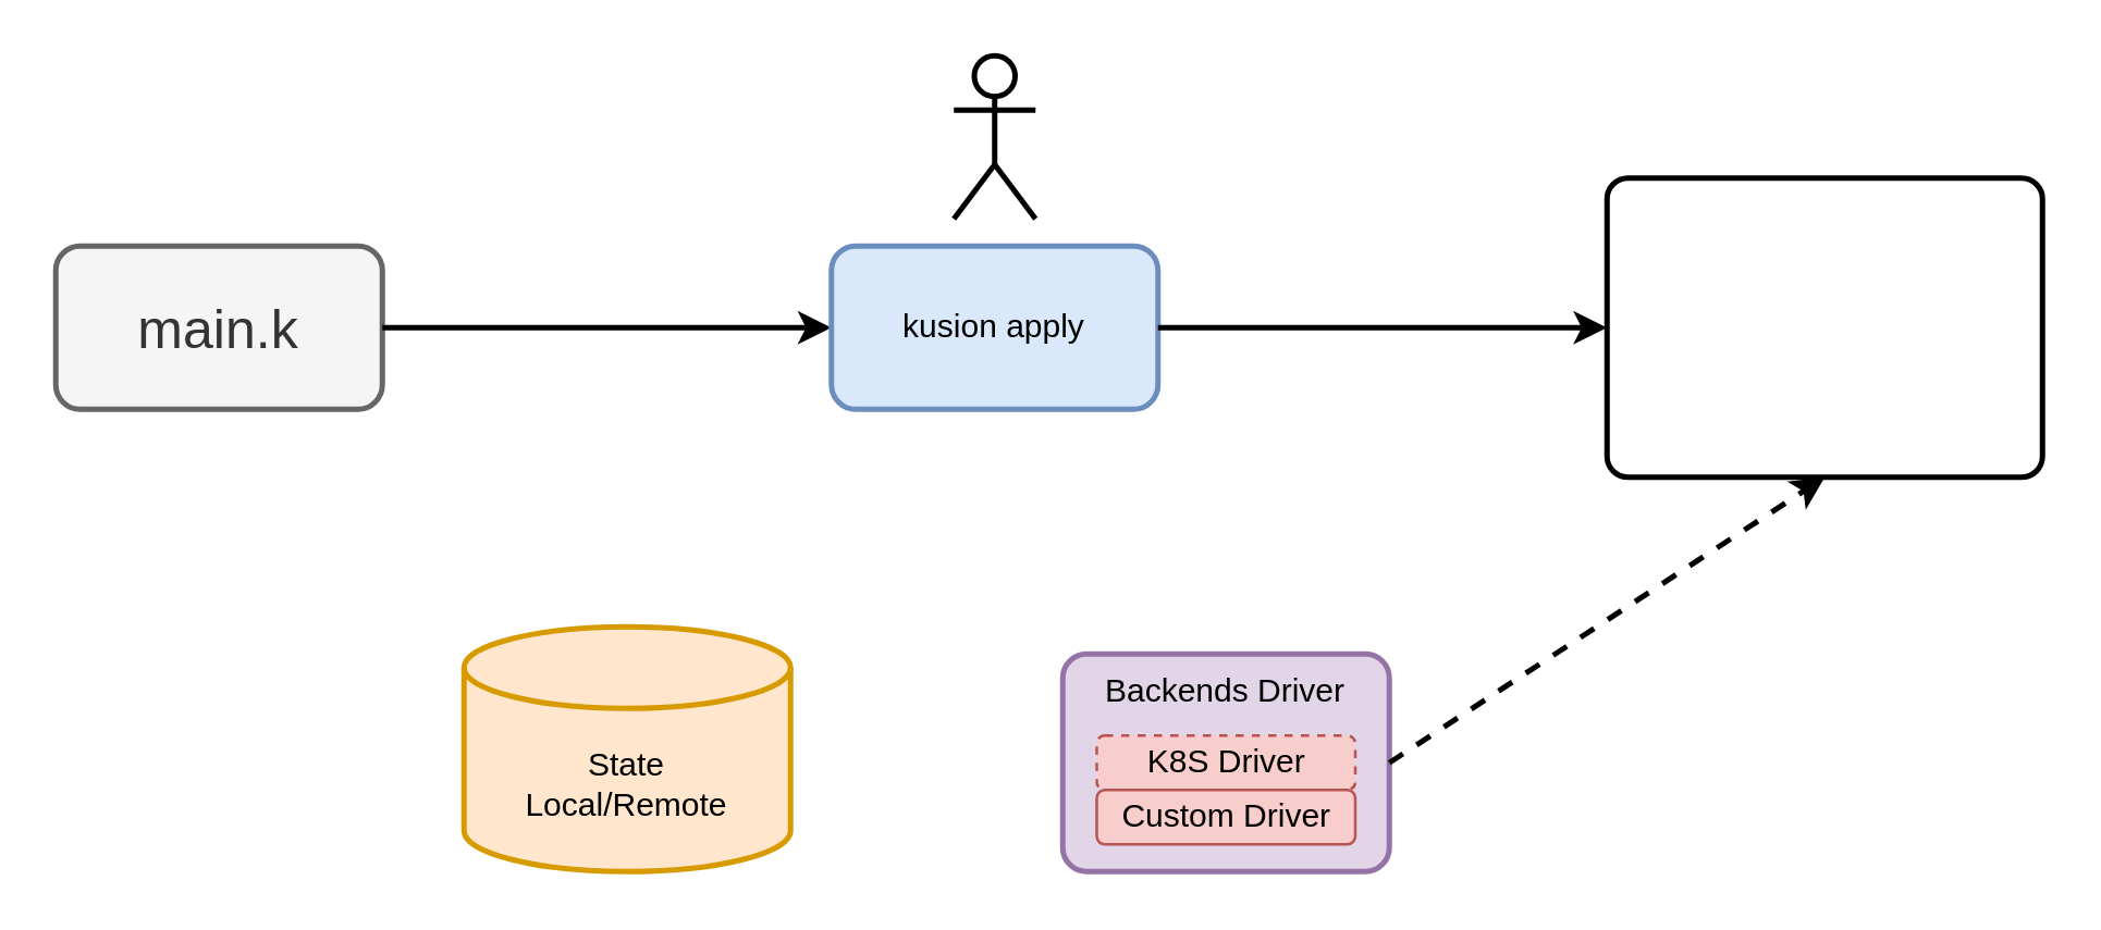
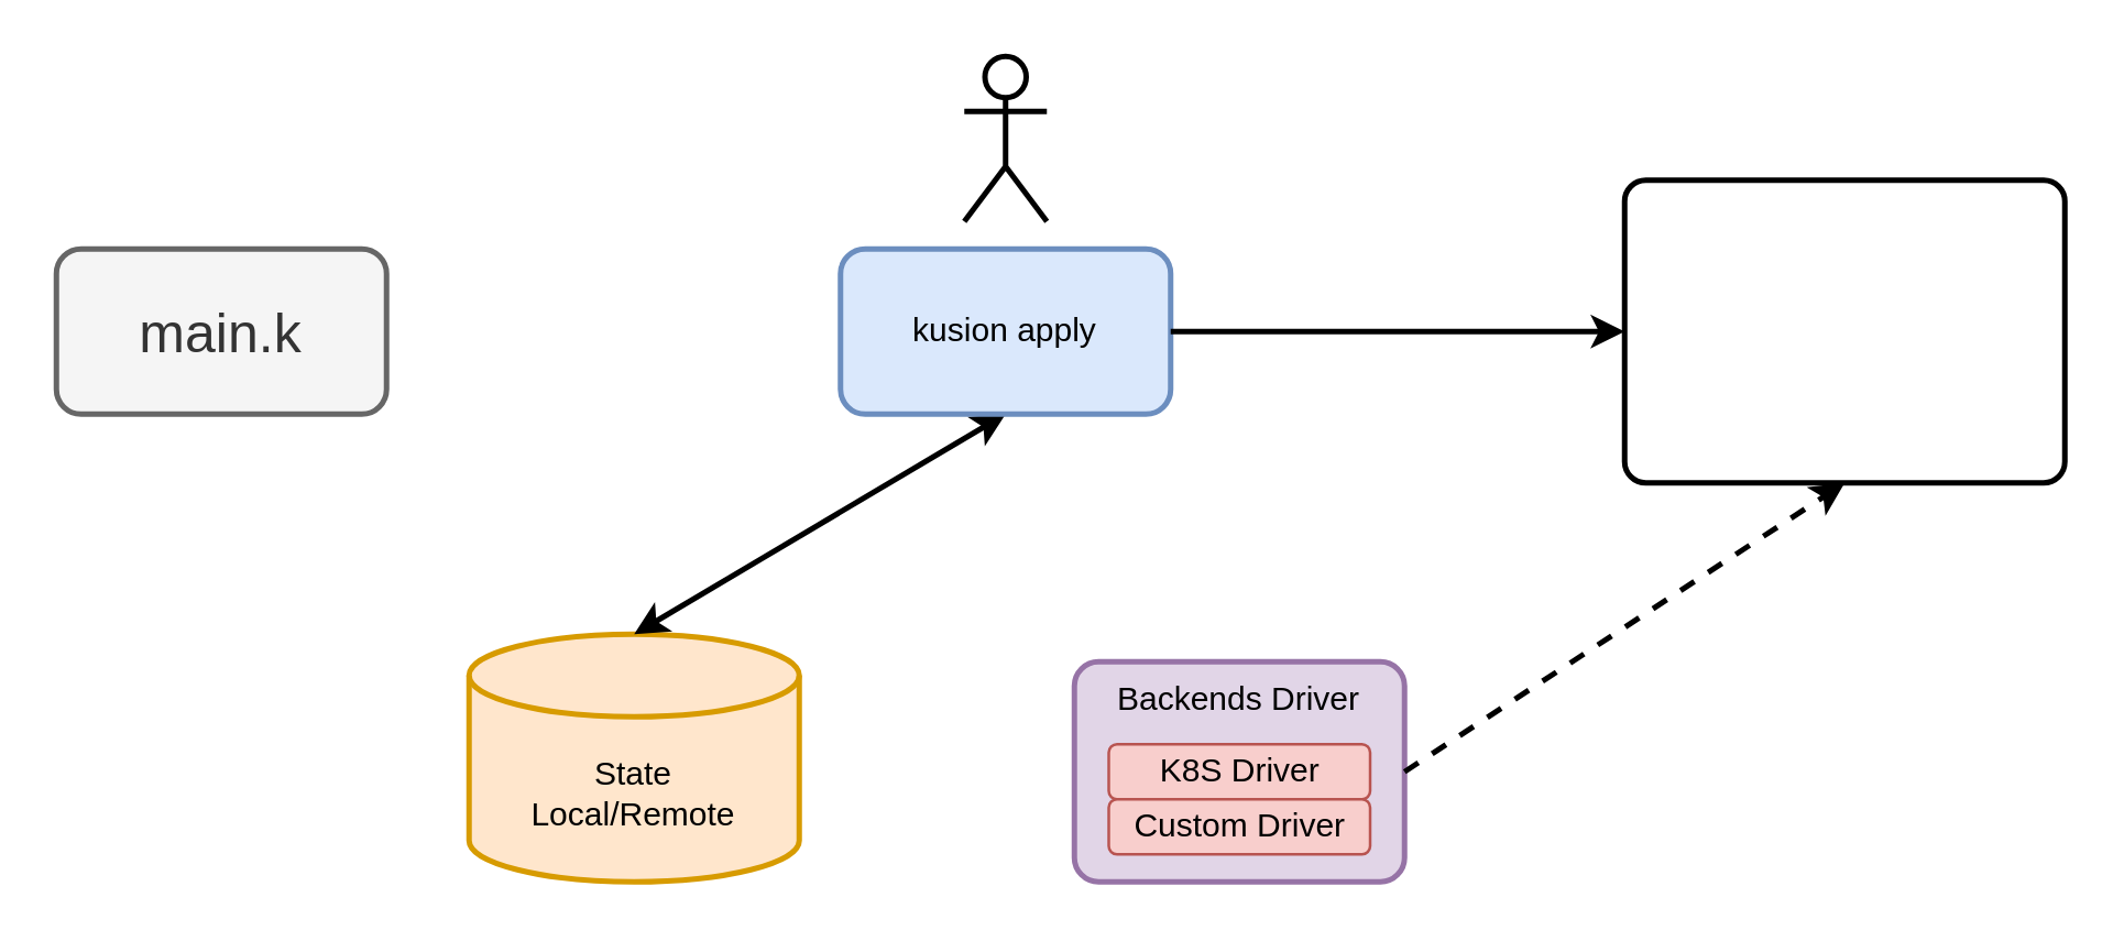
- <mxCell id="5" value="" style="endArrow=classic;html=1;strokeWidth=2;exitX=1;exitY=0.5;exitDx=0;exitDy=0;entryX=0;entryY=0.5;entryDx=0;entryDy=0;" parent="1" source="2" target="7" edge="1"><mxGeometry width="50" height="50" relative="1" as="geometry"><mxPoint x="-10" y="70" as="sourcePoint" /><mxPoint x="310" y="120" as="targetPoint" /></mxGeometry></mxCell>
+ <mxCell id="4" value="" style="endArrow=classic;html=1;strokeWidth=2;entryX=0.5;entryY=0;entryDx=0;entryDy=0;exitX=0.5;exitY=1;exitDx=0;exitDy=0;entryPerimeter=0;startArrow=classic;startFill=1;" parent="1" source="7" target="3" edge="1"><mxGeometry width="50" height="50" relative="1" as="geometry"><mxPoint x="120" y="310" as="sourcePoint" /><mxPoint x="350" y="290" as="targetPoint" /></mxGeometry></mxCell>
- <mxCell id="12" value="K8S Driver" style="rounded=1;whiteSpace=wrap;html=1;strokeWidth=1;fillColor=#f8cecc;verticalAlign=middle;strokeColor=#b85450;dashed=1;" vertex="1" parent="1"><mxGeometry x="402.5" y="270" width="95" height="20" as="geometry" /></mxCell>
+ <mxCell id="12" value="K8S Driver" style="rounded=1;whiteSpace=wrap;html=1;strokeWidth=1;fillColor=#f8cecc;verticalAlign=middle;strokeColor=#b85450;" vertex="1" parent="1"><mxGeometry x="402.5" y="270" width="95" height="20" as="geometry" /></mxCell>
